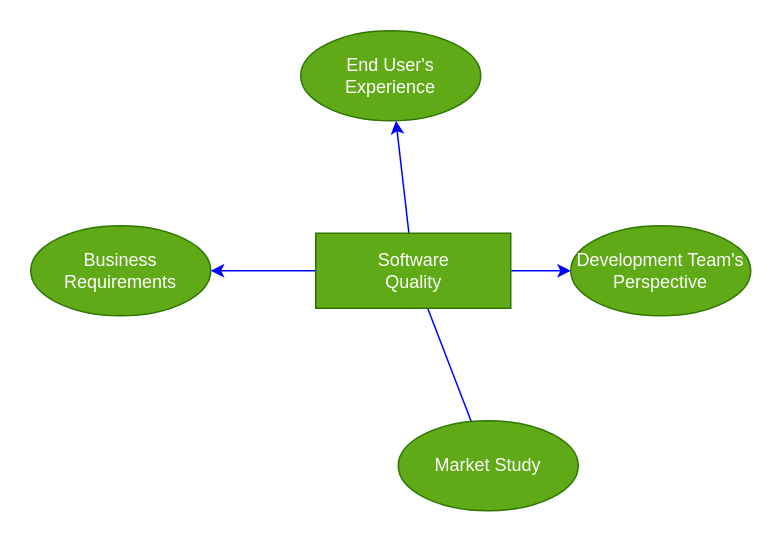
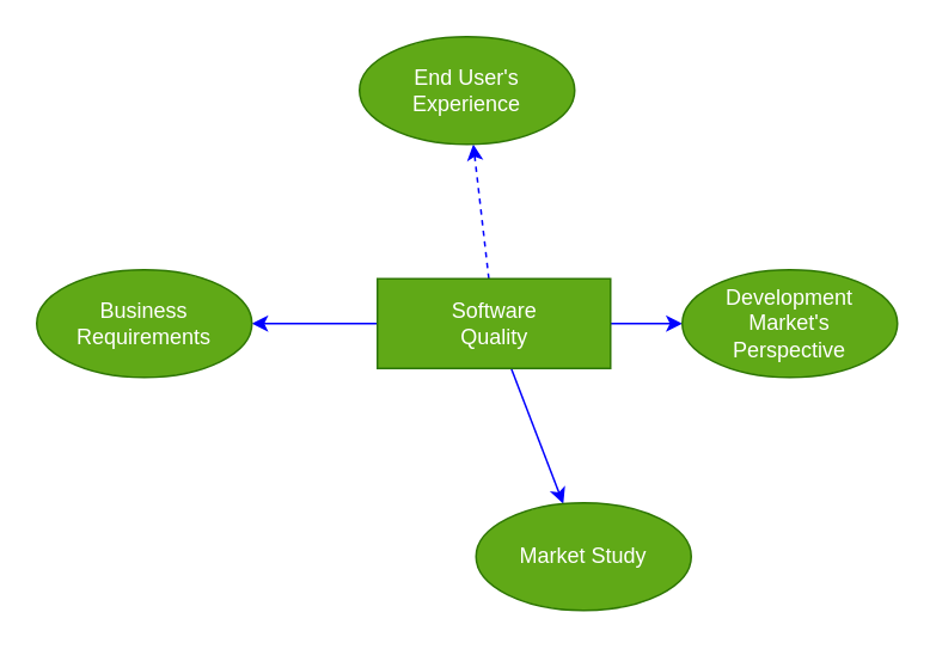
- <mxCell id="2" value="" style="edgeStyle=none;html=1;strokeColor=#0000FF;" edge="1" parent="1" source="6" target="7"><mxGeometry relative="1" as="geometry" /></mxCell>
+ <mxCell id="2" value="" style="edgeStyle=none;html=1;strokeColor=#0000FF;dashed=1;" edge="1" parent="1" source="6" target="7"><mxGeometry relative="1" as="geometry" /></mxCell>
- <mxCell id="8" value="Development Team's&lt;br&gt;Perspective" style="ellipse;whiteSpace=wrap;html=1;dashed=0;fillColor=#60a917;fontColor=#ffffff;strokeColor=#2D7600;" vertex="1" parent="1"><mxGeometry x="380" y="150" width="120" height="60" as="geometry" /></mxCell>
+ <mxCell id="8" value="Development Market's&lt;br&gt;Perspective" style="ellipse;whiteSpace=wrap;html=1;dashed=0;fillColor=#60a917;fontColor=#ffffff;strokeColor=#2D7600;" vertex="1" parent="1"><mxGeometry x="380" y="150" width="120" height="60" as="geometry" /></mxCell>
- <mxCell id="4" value="" style="edgeStyle=none;html=1;strokeColor=#0000FF;endArrow=none;" edge="1" parent="1" source="6" target="9"><mxGeometry relative="1" as="geometry" /></mxCell>
+ <mxCell id="4" value="" style="edgeStyle=none;html=1;strokeColor=#0000FF;" edge="1" parent="1" source="6" target="9"><mxGeometry relative="1" as="geometry" /></mxCell>
